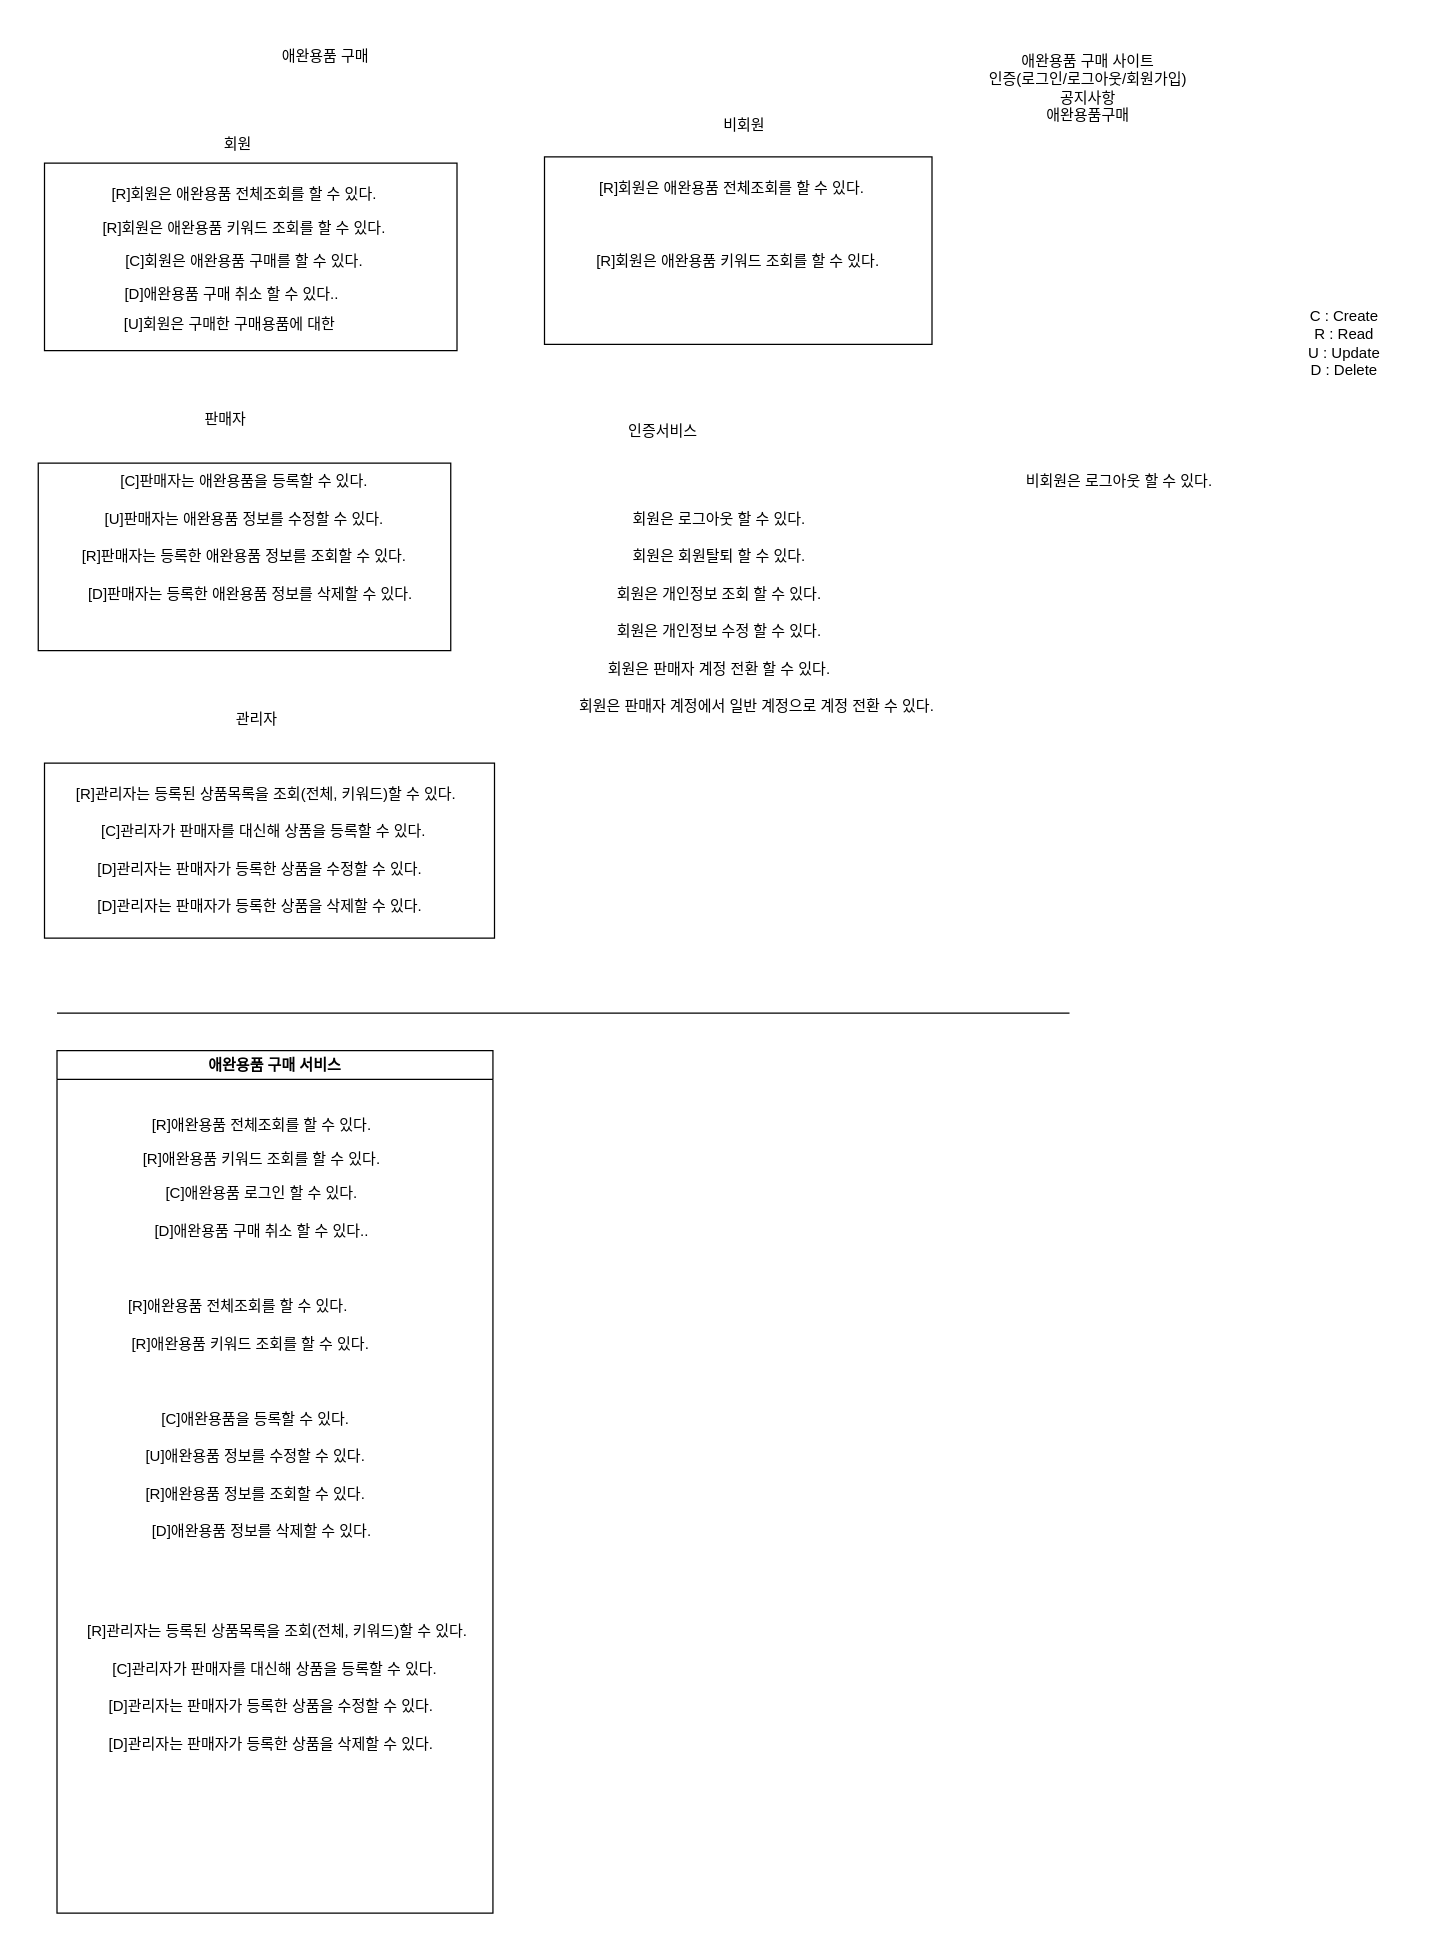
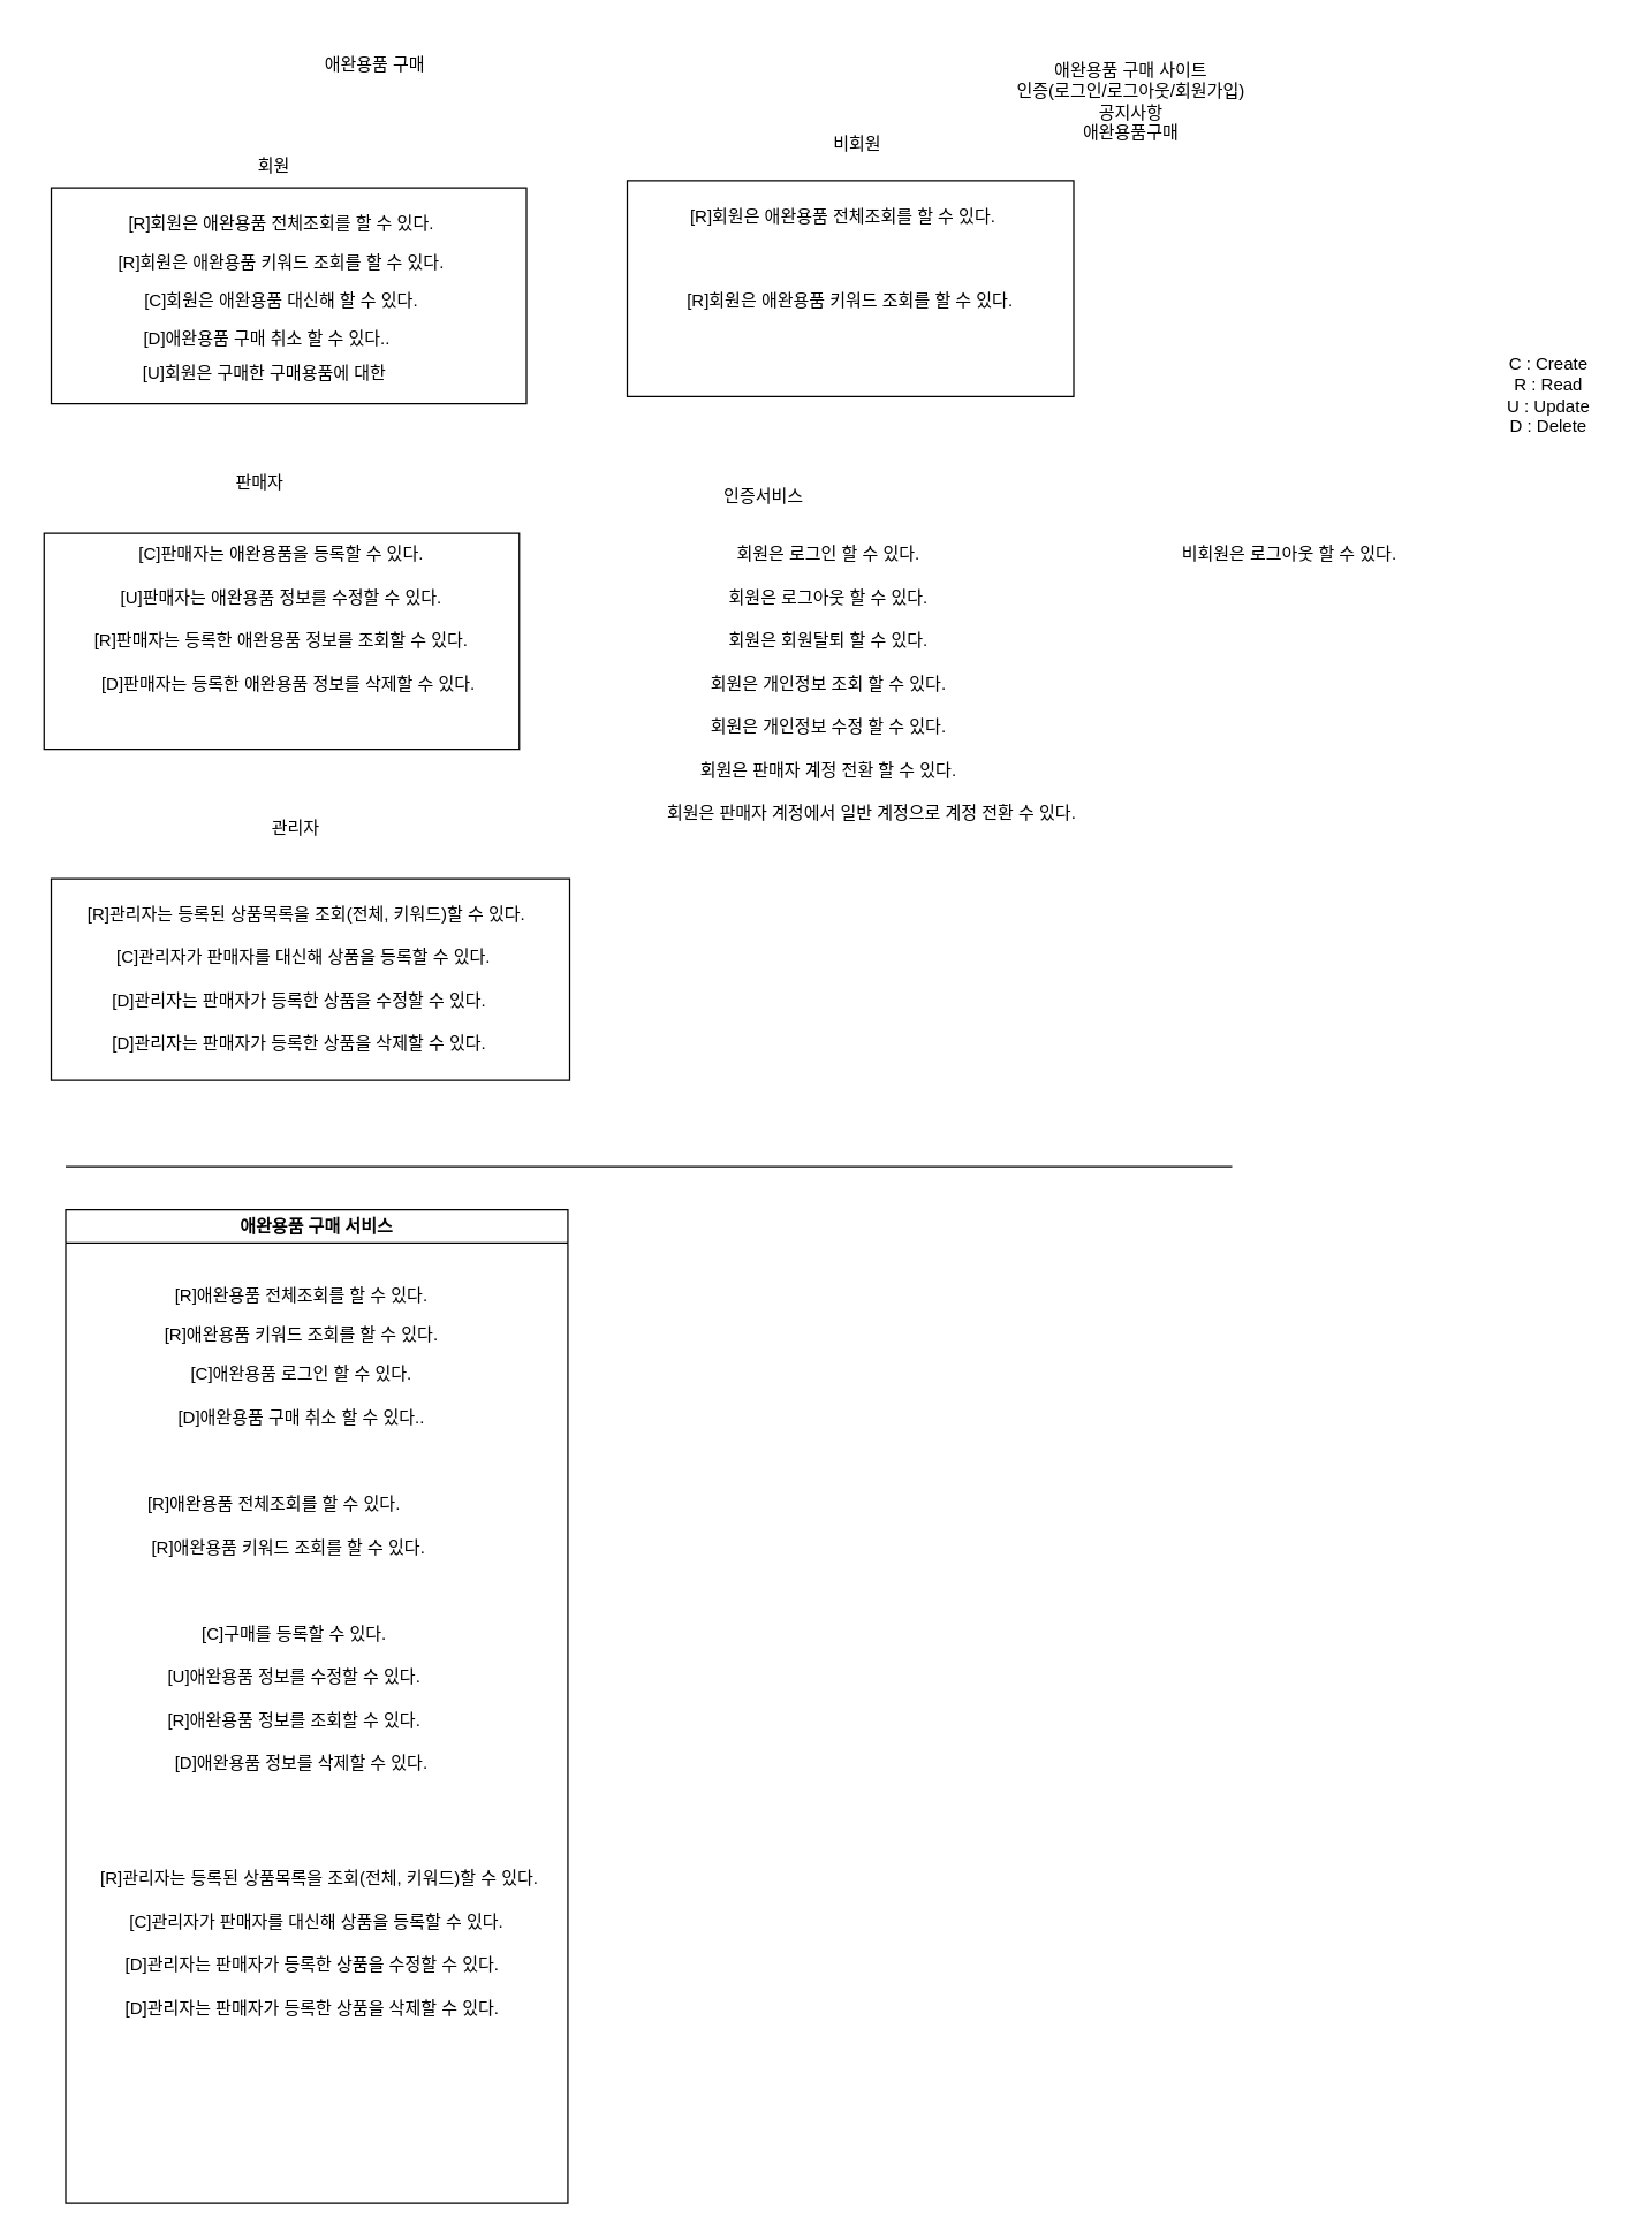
- <mxCell id="17" value="애완용품 구매 사이트&lt;div&gt;인증(로그인/로그아웃/회원가입)&lt;/div&gt;&lt;div&gt;공지사항&lt;/div&gt;&lt;div&gt;애완용품구매&lt;/div&gt;" style="text;html=1;align=center;verticalAlign=middle;whiteSpace=wrap;rounded=0;" vertex="1" parent="1"><mxGeometry x="780" y="30" width="180" height="80" as="geometry" /></mxCell>
+ <mxCell id="17" value="애완용품 구매 사이트&lt;div&gt;인증(로그인/로그아웃/회원가입)&lt;/div&gt;&lt;div&gt;공지사항&lt;/div&gt;&lt;div&gt;애완용품구매&lt;/div&gt;" style="text;html=1;align=center;verticalAlign=middle;whiteSpace=wrap;rounded=0;" vertex="1" parent="1"><mxGeometry x="695" y="30" width="180" height="80" as="geometry" /></mxCell>
- <mxCell id="16" value="[C]회원은 애완용품 구매를 할 수 있다." style="text;html=1;align=center;verticalAlign=middle;whiteSpace=wrap;rounded=0;" vertex="1" parent="1"><mxGeometry x="75" y="184" width="240" height="50" as="geometry" /></mxCell>
+ <mxCell id="16" value="[C]회원은 애완용품 대신해 할 수 있다." style="text;html=1;align=center;verticalAlign=middle;whiteSpace=wrap;rounded=0;" vertex="1" parent="1"><mxGeometry x="75" y="184" width="240" height="50" as="geometry" /></mxCell>
+ <mxCell id="44" value="회원은 로그인 할 수 있다." style="text;html=1;align=center;verticalAlign=middle;whiteSpace=wrap;rounded=0;" vertex="1" parent="1"><mxGeometry x="445" y="370" width="260" height="30" as="geometry" /></mxCell>
- <mxCell id="30" value="[C]애완용품을 등록할 수 있다." style="text;html=1;align=center;verticalAlign=middle;whiteSpace=wrap;rounded=0;" vertex="1" parent="26"><mxGeometry x="-16.25" y="280" width="350" height="30" as="geometry" /></mxCell>
+ <mxCell id="30" value="[C]구매를 등록할 수 있다." style="text;html=1;align=center;verticalAlign=middle;whiteSpace=wrap;rounded=0;" vertex="1" parent="26"><mxGeometry x="-16.25" y="280" width="350" height="30" as="geometry" /></mxCell>
